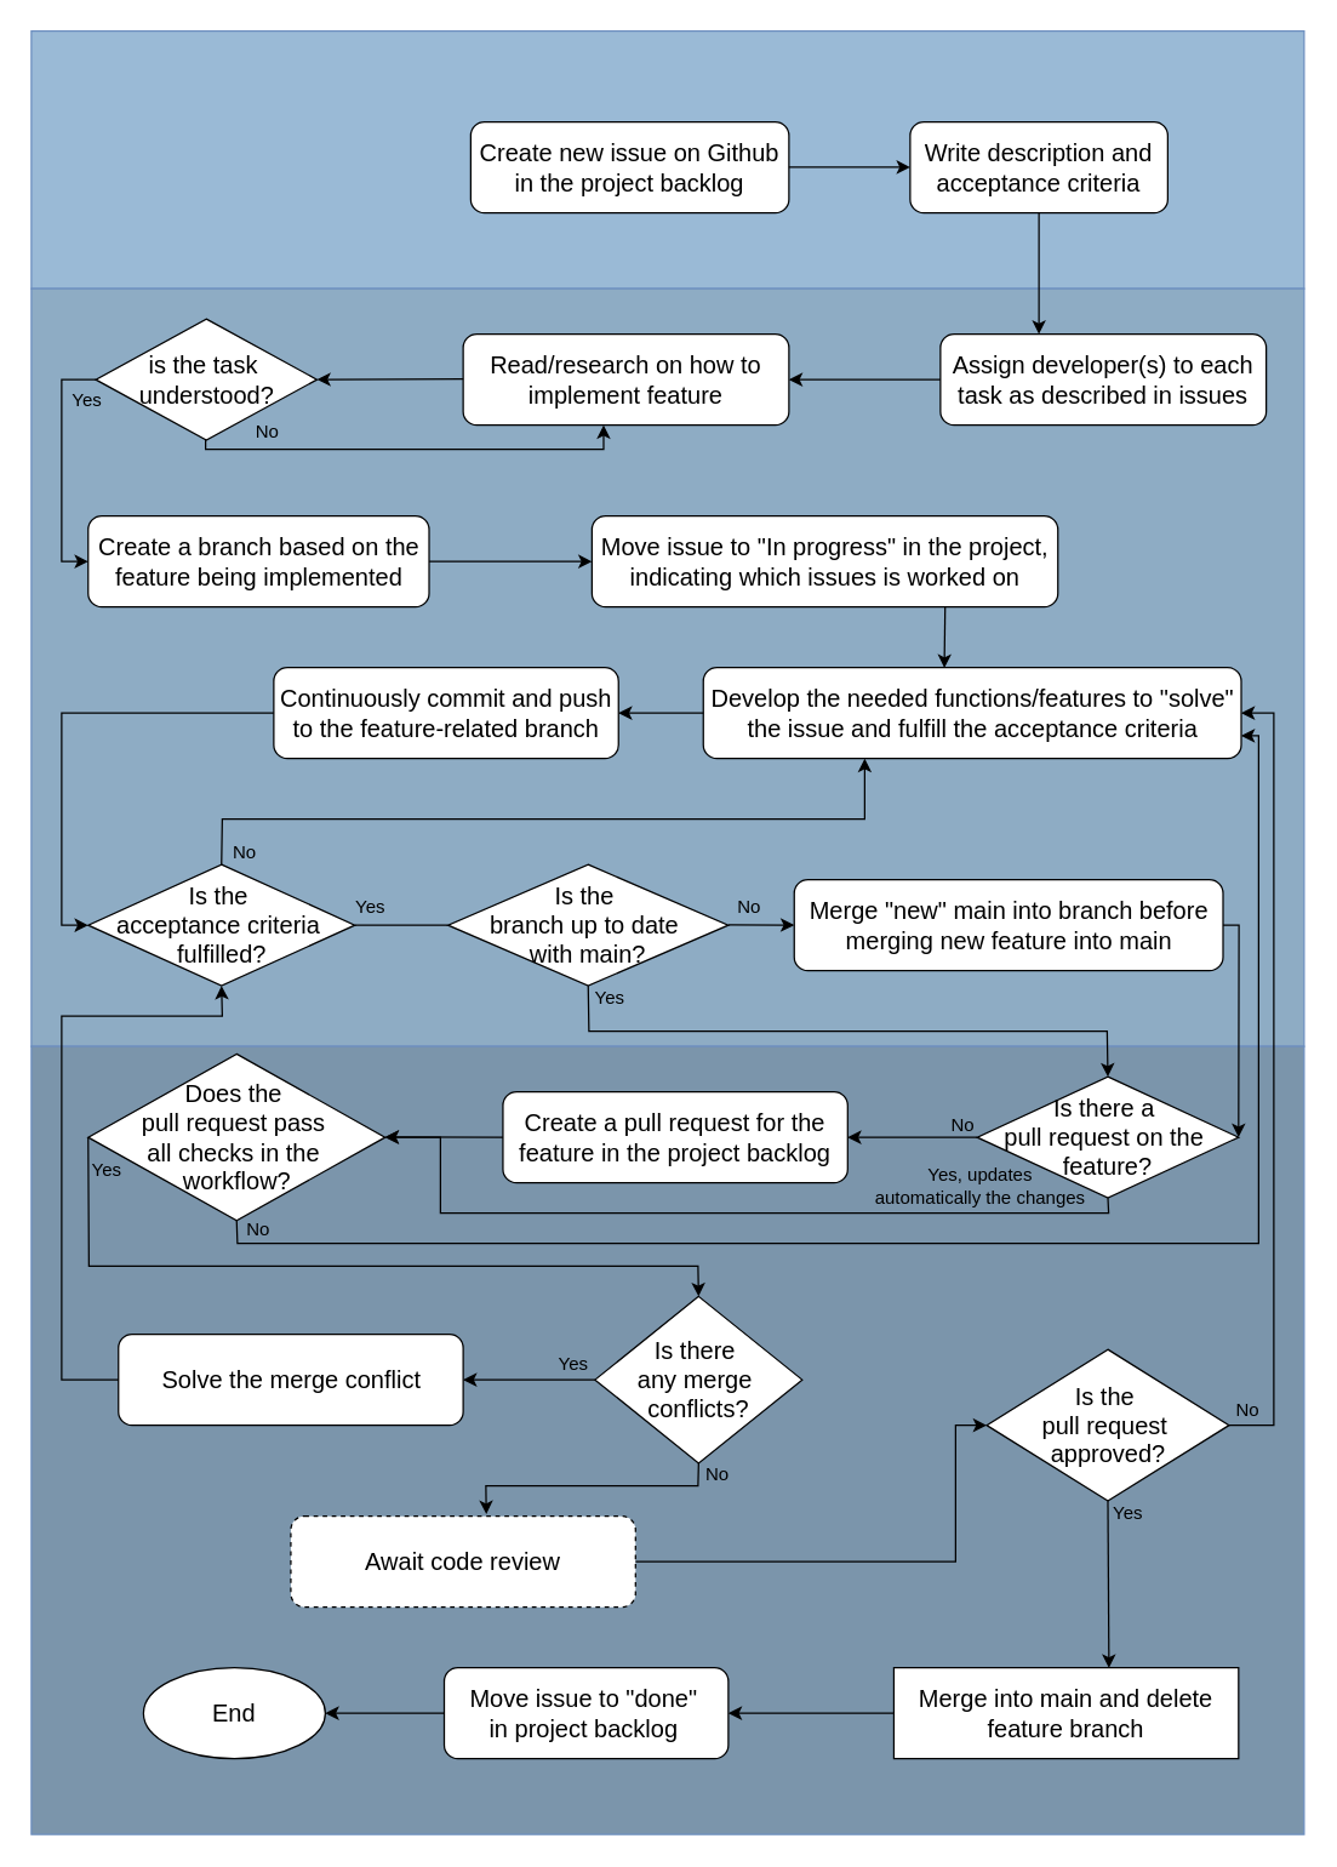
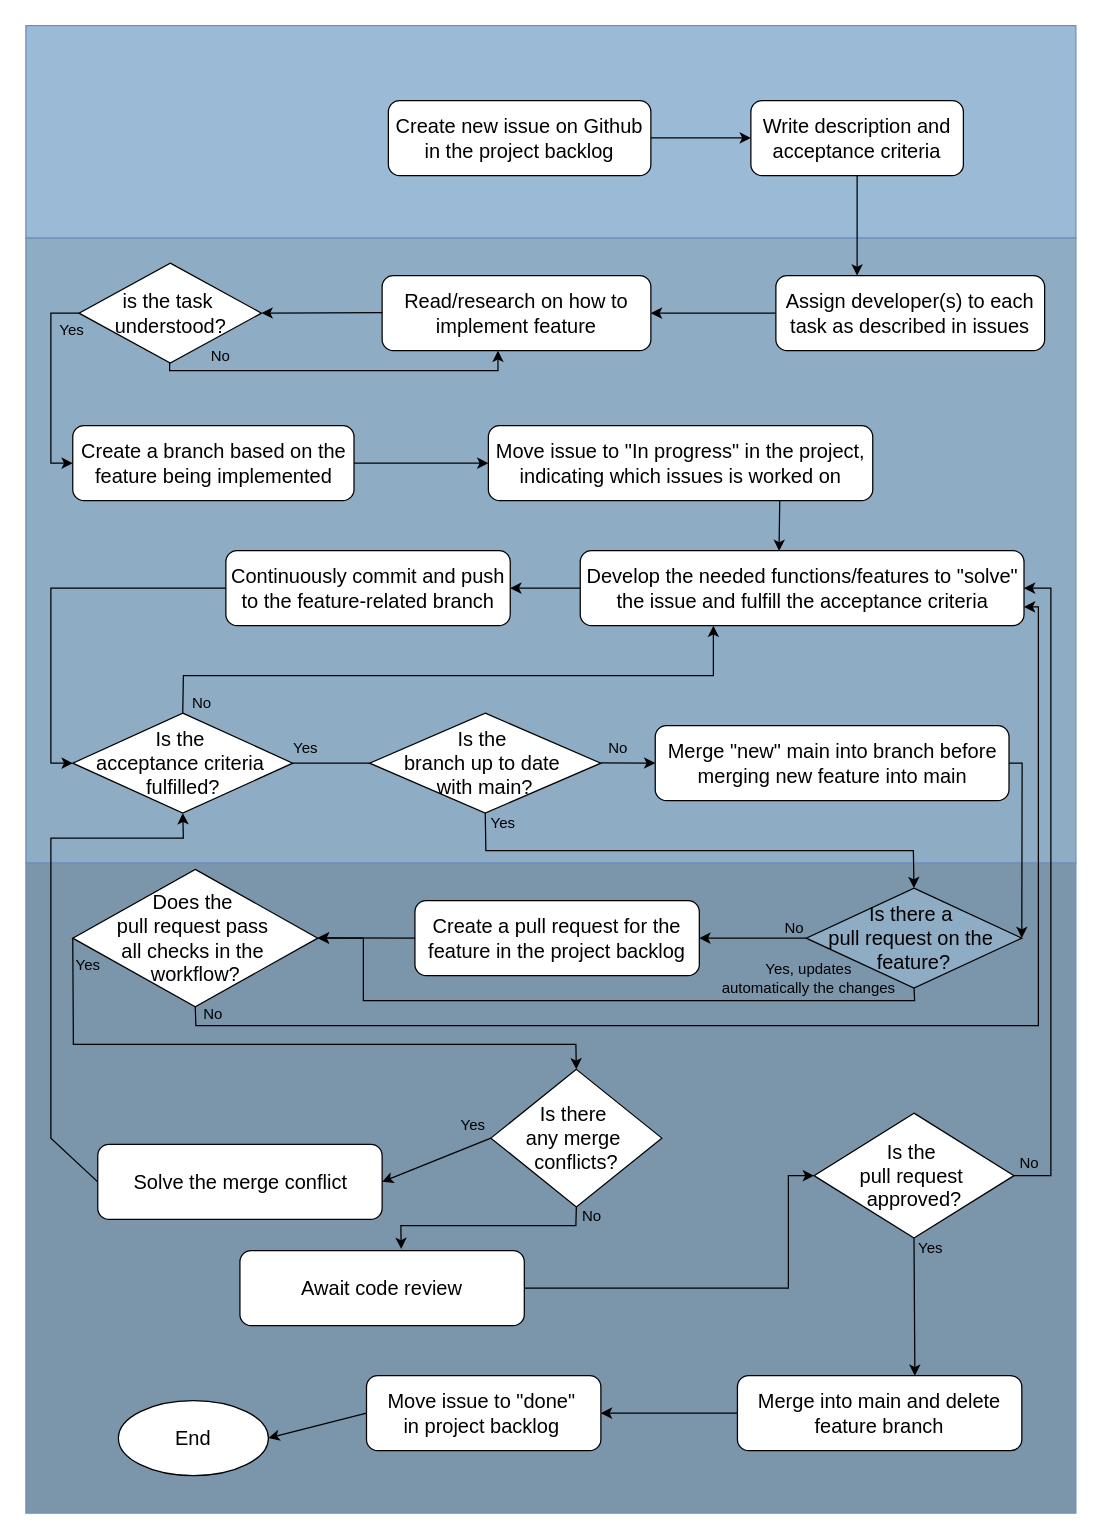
- <mxCell id="15" value="&lt;span style=&quot;font-size: 16px;&quot;&gt;Is there a&amp;nbsp;&lt;/span&gt;&lt;div&gt;&lt;span style=&quot;font-size: 16px;&quot;&gt;pull&amp;nbsp;&lt;/span&gt;&lt;span style=&quot;font-size: 16px; background-color: initial;&quot;&gt;request on the&amp;nbsp;&lt;/span&gt;&lt;div&gt;&lt;div&gt;&lt;span style=&quot;font-size: 16px;&quot;&gt;feature?&lt;/span&gt;&lt;/div&gt;&lt;/div&gt;&lt;/div&gt;" style="rhombus;whiteSpace=wrap;html=1;" vertex="1" parent="1"><mxGeometry x="644.25" y="710" width="172.5" height="80" as="geometry" /></mxCell>
+ <mxCell id="15" value="&lt;span style=&quot;font-size: 16px;&quot;&gt;Is there a&amp;nbsp;&lt;/span&gt;&lt;div&gt;&lt;span style=&quot;font-size: 16px;&quot;&gt;pull&amp;nbsp;&lt;/span&gt;&lt;span style=&quot;font-size: 16px; background-color: initial;&quot;&gt;request on the&amp;nbsp;&lt;/span&gt;&lt;div&gt;&lt;div&gt;&lt;span style=&quot;font-size: 16px;&quot;&gt;feature?&lt;/span&gt;&lt;/div&gt;&lt;/div&gt;&lt;/div&gt;" style="rhombus;whiteSpace=wrap;html=1;fillColor=#8eacc4;" vertex="1" parent="1"><mxGeometry x="644.25" y="710" width="172.5" height="80" as="geometry" /></mxCell>
- <mxCell id="19" value="&lt;span style=&quot;font-size: 16px;&quot;&gt;Solve the merge conflict&lt;/span&gt;" style="rounded=1;whiteSpace=wrap;html=1;" vertex="1" parent="1"><mxGeometry x="77.5" y="880" width="227.5" height="60" as="geometry" /></mxCell>
+ <mxCell id="19" value="&lt;span style=&quot;font-size: 16px;&quot;&gt;Solve the merge conflict&lt;/span&gt;" style="rounded=1;whiteSpace=wrap;html=1;" vertex="1" parent="1"><mxGeometry x="77.5" y="915" width="227.5" height="60" as="geometry" /></mxCell>
- <mxCell id="20" value="&lt;span style=&quot;font-size: 16px;&quot;&gt;Await code review&lt;/span&gt;" style="rounded=1;whiteSpace=wrap;html=1;dashed=1;" vertex="1" parent="1"><mxGeometry x="191.25" y="1000" width="227.5" height="60" as="geometry" /></mxCell>
+ <mxCell id="20" value="&lt;span style=&quot;font-size: 16px;&quot;&gt;Await code review&lt;/span&gt;" style="rounded=1;whiteSpace=wrap;html=1;" vertex="1" parent="1"><mxGeometry x="191.25" y="1000" width="227.5" height="60" as="geometry" /></mxCell>
- <mxCell id="24" value="&lt;font style=&quot;font-size: 16px;&quot;&gt;End&lt;/font&gt;" style="ellipse;whiteSpace=wrap;html=1;" vertex="1" parent="1"><mxGeometry x="94" y="1100" width="120" height="60" as="geometry" /></mxCell>
+ <mxCell id="24" value="&lt;font style=&quot;font-size: 16px;&quot;&gt;End&lt;/font&gt;" style="ellipse;whiteSpace=wrap;html=1;" vertex="1" parent="1"><mxGeometry x="94" y="1120" width="120" height="60" as="geometry" /></mxCell>
- <mxCell id="22" value="&lt;span style=&quot;font-size: 16px;&quot;&gt;Merge into main and delete feature branch&lt;/span&gt;" style="whiteSpace=wrap;html=1;rounded=0;" vertex="1" parent="1"><mxGeometry x="589.25" y="1100" width="227.5" height="60" as="geometry" /></mxCell>
+ <mxCell id="22" value="&lt;span style=&quot;font-size: 16px;&quot;&gt;Merge into main and delete feature branch&lt;/span&gt;" style="rounded=1;whiteSpace=wrap;html=1;" vertex="1" parent="1"><mxGeometry x="589.25" y="1100" width="227.5" height="60" as="geometry" /></mxCell>
